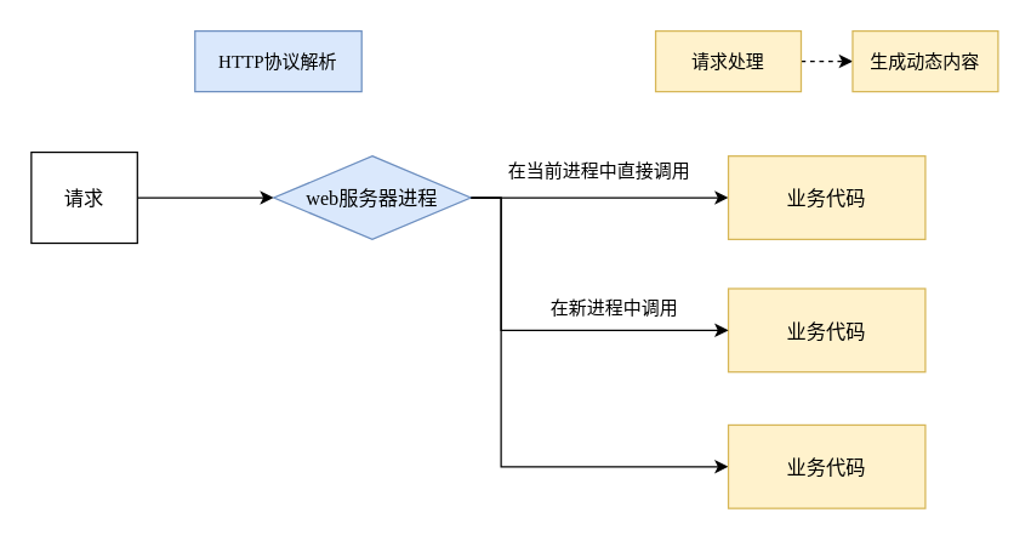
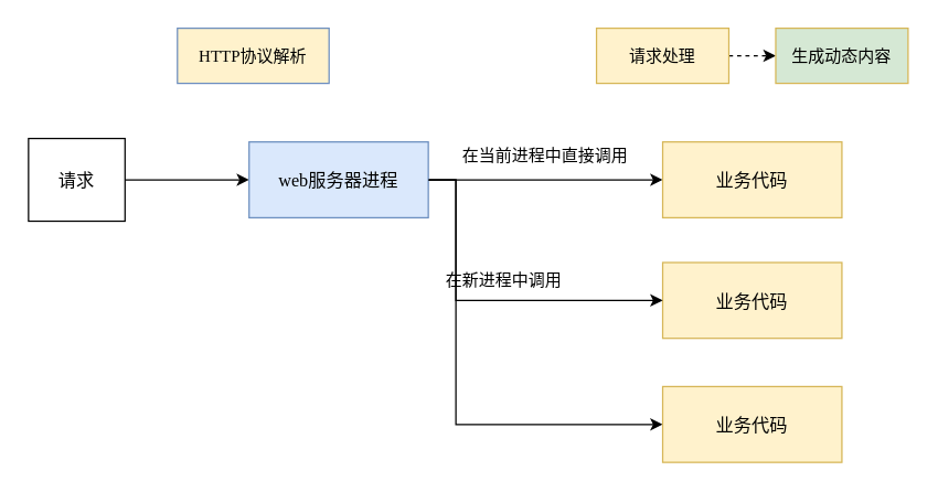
- <mxCell id="7" value="&lt;font face=&quot;menlo&quot; style=&quot;font-size: 12px&quot;&gt;HTTP协议解析&lt;/font&gt;" style="rounded=0;whiteSpace=wrap;html=1;fontSize=13;fillColor=#dae8fc;strokeColor=#6c8ebf;" vertex="1" parent="1"><mxGeometry x="128" y="20" width="110" height="40" as="geometry" /></mxCell>
+ <mxCell id="7" value="&lt;font face=&quot;menlo&quot; style=&quot;font-size: 12px&quot;&gt;HTTP协议解析&lt;/font&gt;" style="rounded=0;whiteSpace=wrap;html=1;fontSize=13;fillColor=#fff2cc;strokeColor=#6c8ebf;" vertex="1" parent="1"><mxGeometry x="128" y="20" width="110" height="40" as="geometry" /></mxCell>
- <mxCell id="11" value="&lt;font face=&quot;menlo&quot;&gt;&lt;span style=&quot;font-size: 12px&quot;&gt;生成动态内容&lt;/span&gt;&lt;/font&gt;" style="rounded=0;whiteSpace=wrap;html=1;fontSize=13;fillColor=#fff2cc;strokeColor=#d6b656;" vertex="1" parent="1"><mxGeometry x="562" y="20" width="96" height="40" as="geometry" /></mxCell>
+ <mxCell id="11" value="&lt;font face=&quot;menlo&quot;&gt;&lt;span style=&quot;font-size: 12px&quot;&gt;生成动态内容&lt;/span&gt;&lt;/font&gt;" style="rounded=0;whiteSpace=wrap;html=1;fontSize=13;fillColor=#d5e8d4;strokeColor=#d6b656;" vertex="1" parent="1"><mxGeometry x="562" y="20" width="96" height="40" as="geometry" /></mxCell>
- <mxCell id="6" value="&lt;font face=&quot;menlo&quot;&gt;web服务器进程&lt;/font&gt;" style="rhombus;whiteSpace=wrap;html=1;fontSize=13;fillColor=#dae8fc;strokeColor=#6c8ebf;" vertex="1" parent="1"><mxGeometry x="180" y="102.5" width="130" height="55" as="geometry" /></mxCell>
+ <mxCell id="6" value="&lt;font face=&quot;menlo&quot;&gt;web服务器进程&lt;/font&gt;" style="rounded=0;whiteSpace=wrap;html=1;fontSize=13;fillColor=#dae8fc;strokeColor=#6c8ebf;" vertex="1" parent="1"><mxGeometry x="180" y="102.5" width="130" height="55" as="geometry" /></mxCell>
- <mxCell id="15" value="&lt;font face=&quot;menlo&quot;&gt;在新进程中调用&lt;/font&gt;" style="text;html=1;strokeColor=none;fillColor=none;align=center;verticalAlign=middle;whiteSpace=wrap;rounded=0;" vertex="1" parent="1"><mxGeometry x="340" y="190" width="130" height="25" as="geometry" /></mxCell>
+ <mxCell id="15" value="&lt;font face=&quot;menlo&quot;&gt;在新进程中调用&lt;/font&gt;" style="text;html=1;strokeColor=none;fillColor=none;align=center;verticalAlign=middle;whiteSpace=wrap;rounded=0;" vertex="1" parent="1"><mxGeometry x="300" y="190" width="130" height="25" as="geometry" /></mxCell>
